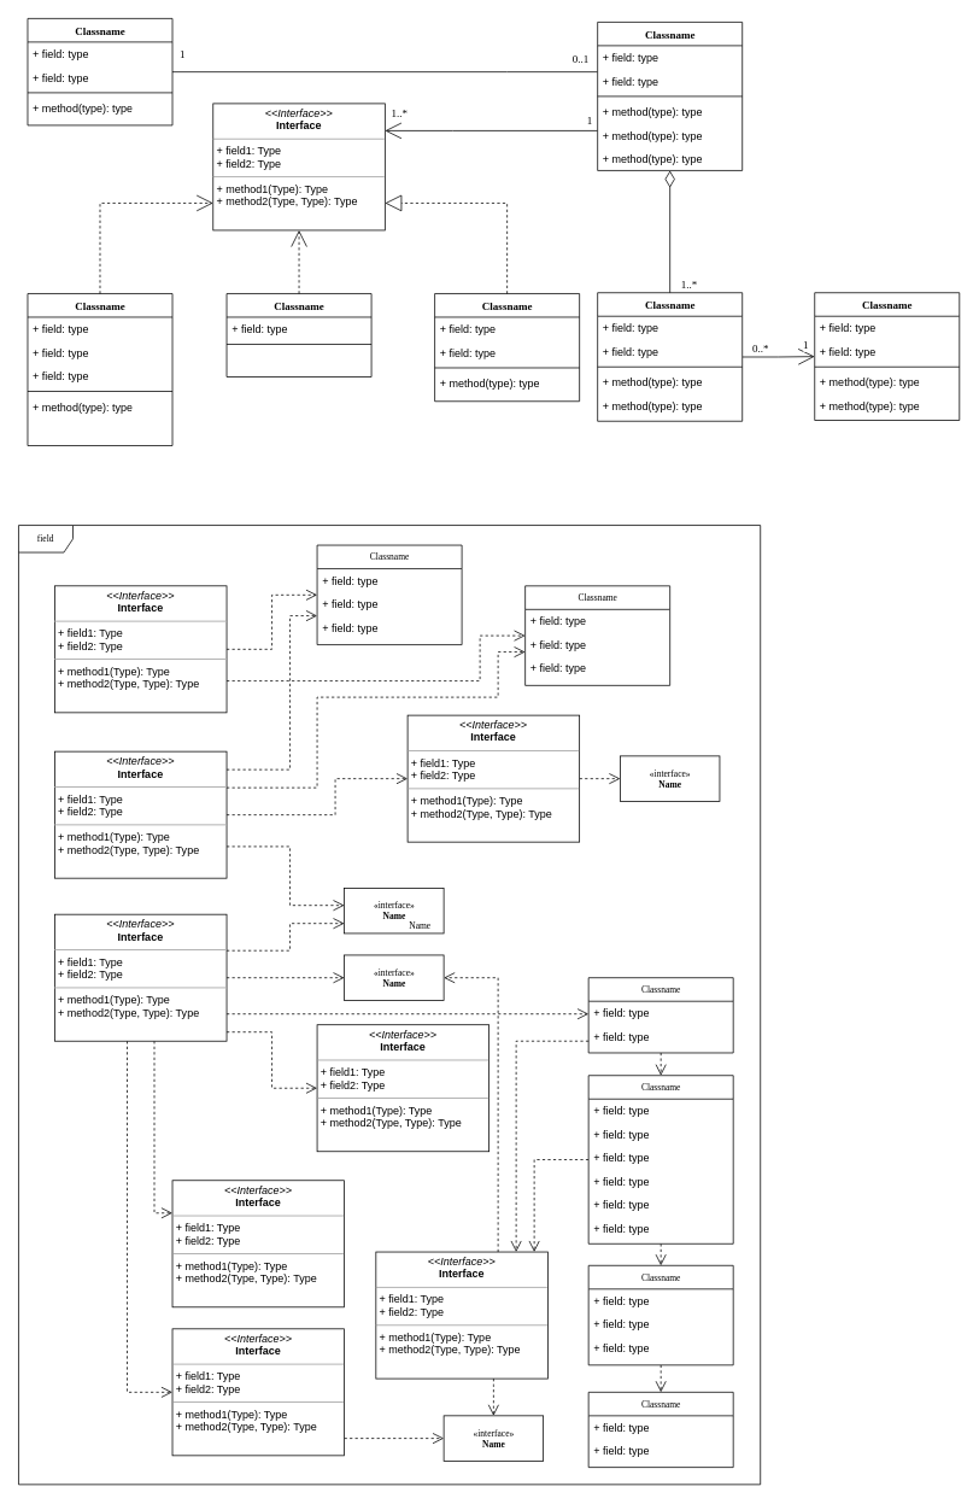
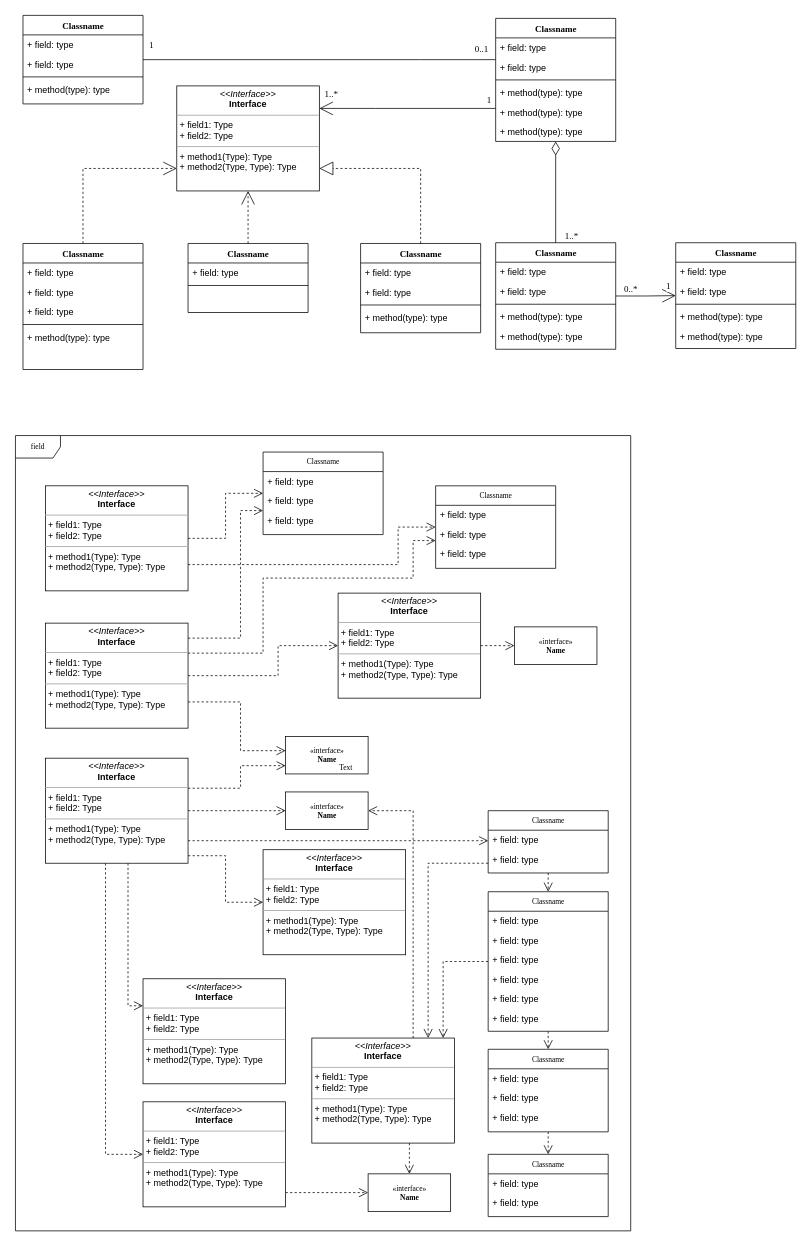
- <mxCell id="44" value="Name" style="text;html=1;resizable=0;points=[];autosize=1;align=left;verticalAlign=top;spacingTop=-4;fontSize=10;fontFamily=Verdana;fontColor=#000000;" parent="1" vertex="1"><mxGeometry x="450" y="1014" width="40" height="10" as="geometry" /></mxCell>
+ <mxCell id="44" value="Text" style="text;html=1;resizable=0;points=[];autosize=1;align=left;verticalAlign=top;spacingTop=-4;fontSize=10;fontFamily=Verdana;fontColor=#000000;" parent="1" vertex="1"><mxGeometry x="450" y="1014" width="40" height="10" as="geometry" /></mxCell>
